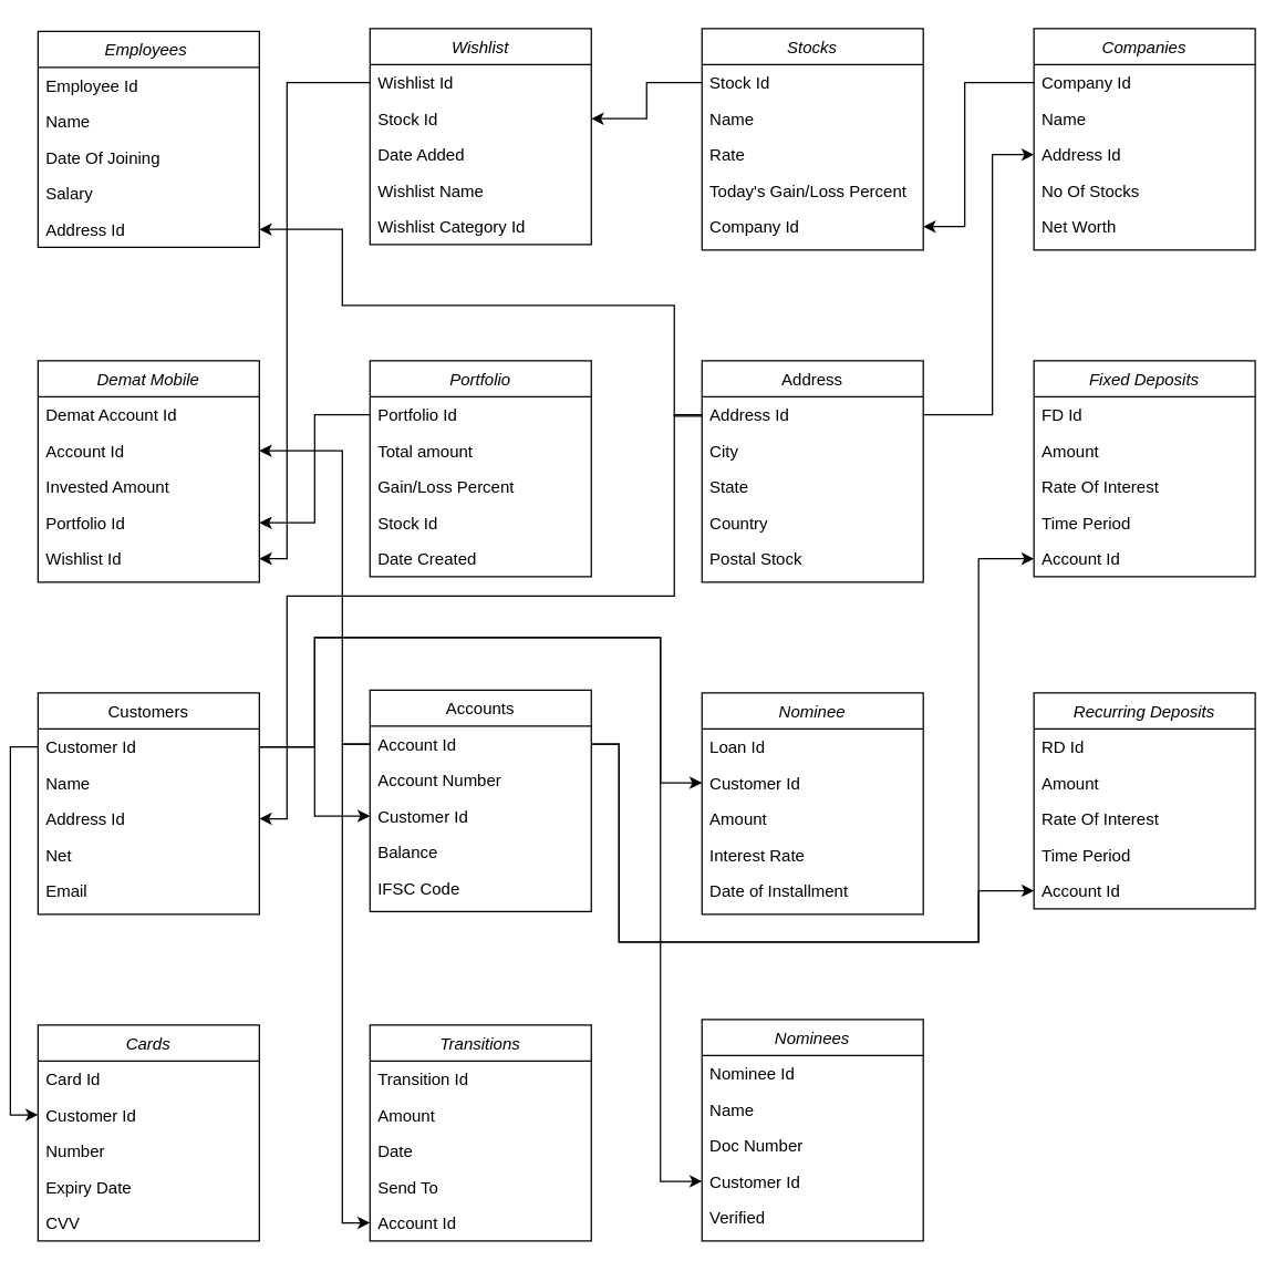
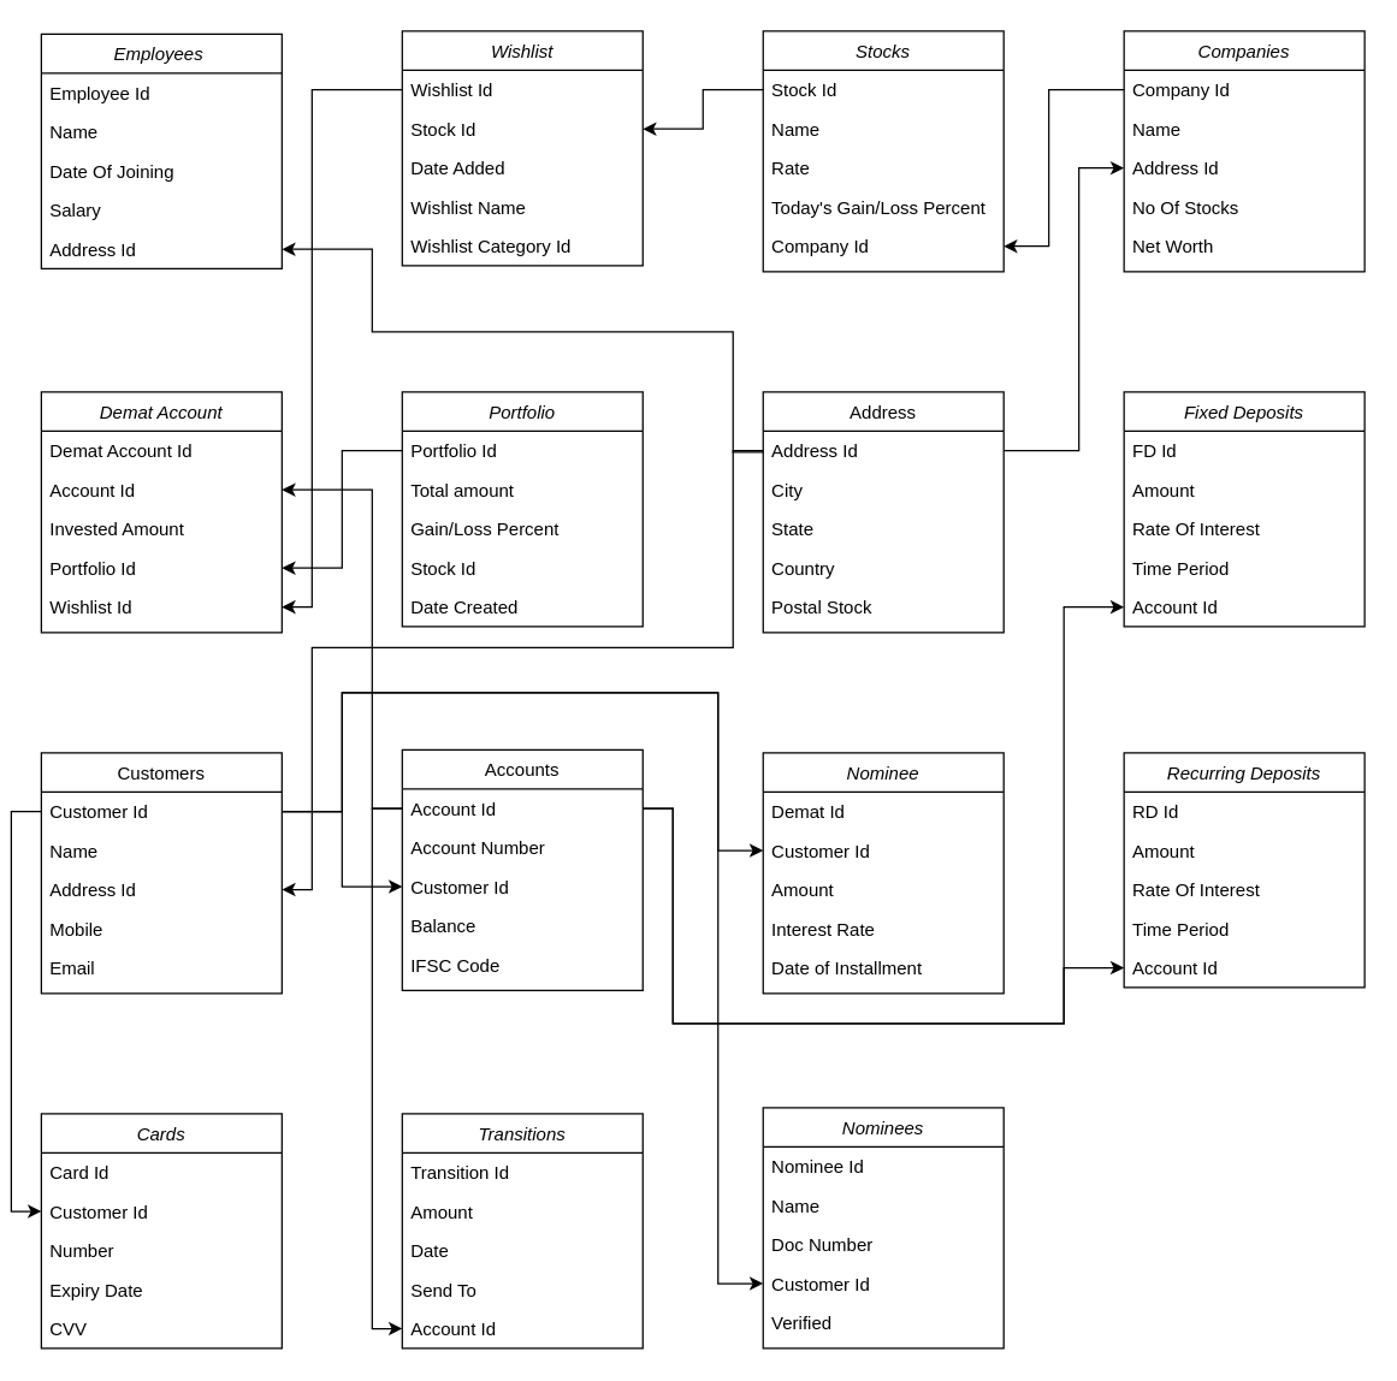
- <mxCell id="32" value="Demat Mobile" style="swimlane;fontStyle=2;align=center;verticalAlign=top;childLayout=stackLayout;horizontal=1;startSize=26;horizontalStack=0;resizeParent=1;resizeLast=0;collapsible=1;marginBottom=0;rounded=0;shadow=0;strokeWidth=1;" vertex="1" parent="1"><mxGeometry x="20" y="260" width="160" height="160" as="geometry"><mxRectangle x="230" y="140" width="160" height="26" as="alternateBounds" /></mxGeometry></mxCell>
+ <mxCell id="32" value="Demat Account" style="swimlane;fontStyle=2;align=center;verticalAlign=top;childLayout=stackLayout;horizontal=1;startSize=26;horizontalStack=0;resizeParent=1;resizeLast=0;collapsible=1;marginBottom=0;rounded=0;shadow=0;strokeWidth=1;" vertex="1" parent="1"><mxGeometry x="20" y="260" width="160" height="160" as="geometry"><mxRectangle x="230" y="140" width="160" height="26" as="alternateBounds" /></mxGeometry></mxCell>
- <mxCell id="81" value="Loan Id" style="text;align=left;verticalAlign=top;spacingLeft=4;spacingRight=4;overflow=hidden;rotatable=0;points=[[0,0.5],[1,0.5]];portConstraint=eastwest;" vertex="1" parent="80"><mxGeometry y="26" width="160" height="26" as="geometry" /></mxCell>
+ <mxCell id="81" value="Demat Id" style="text;align=left;verticalAlign=top;spacingLeft=4;spacingRight=4;overflow=hidden;rotatable=0;points=[[0,0.5],[1,0.5]];portConstraint=eastwest;" vertex="1" parent="80"><mxGeometry y="26" width="160" height="26" as="geometry" /></mxCell>
- <mxCell id="12" value="Net" style="text;align=left;verticalAlign=top;spacingLeft=4;spacingRight=4;overflow=hidden;rotatable=0;points=[[0,0.5],[1,0.5]];portConstraint=eastwest;fontStyle=0" vertex="1" parent="8"><mxGeometry y="104" width="160" height="26" as="geometry" /></mxCell>
+ <mxCell id="12" value="Mobile" style="text;align=left;verticalAlign=top;spacingLeft=4;spacingRight=4;overflow=hidden;rotatable=0;points=[[0,0.5],[1,0.5]];portConstraint=eastwest;fontStyle=0" vertex="1" parent="8"><mxGeometry y="104" width="160" height="26" as="geometry" /></mxCell>
